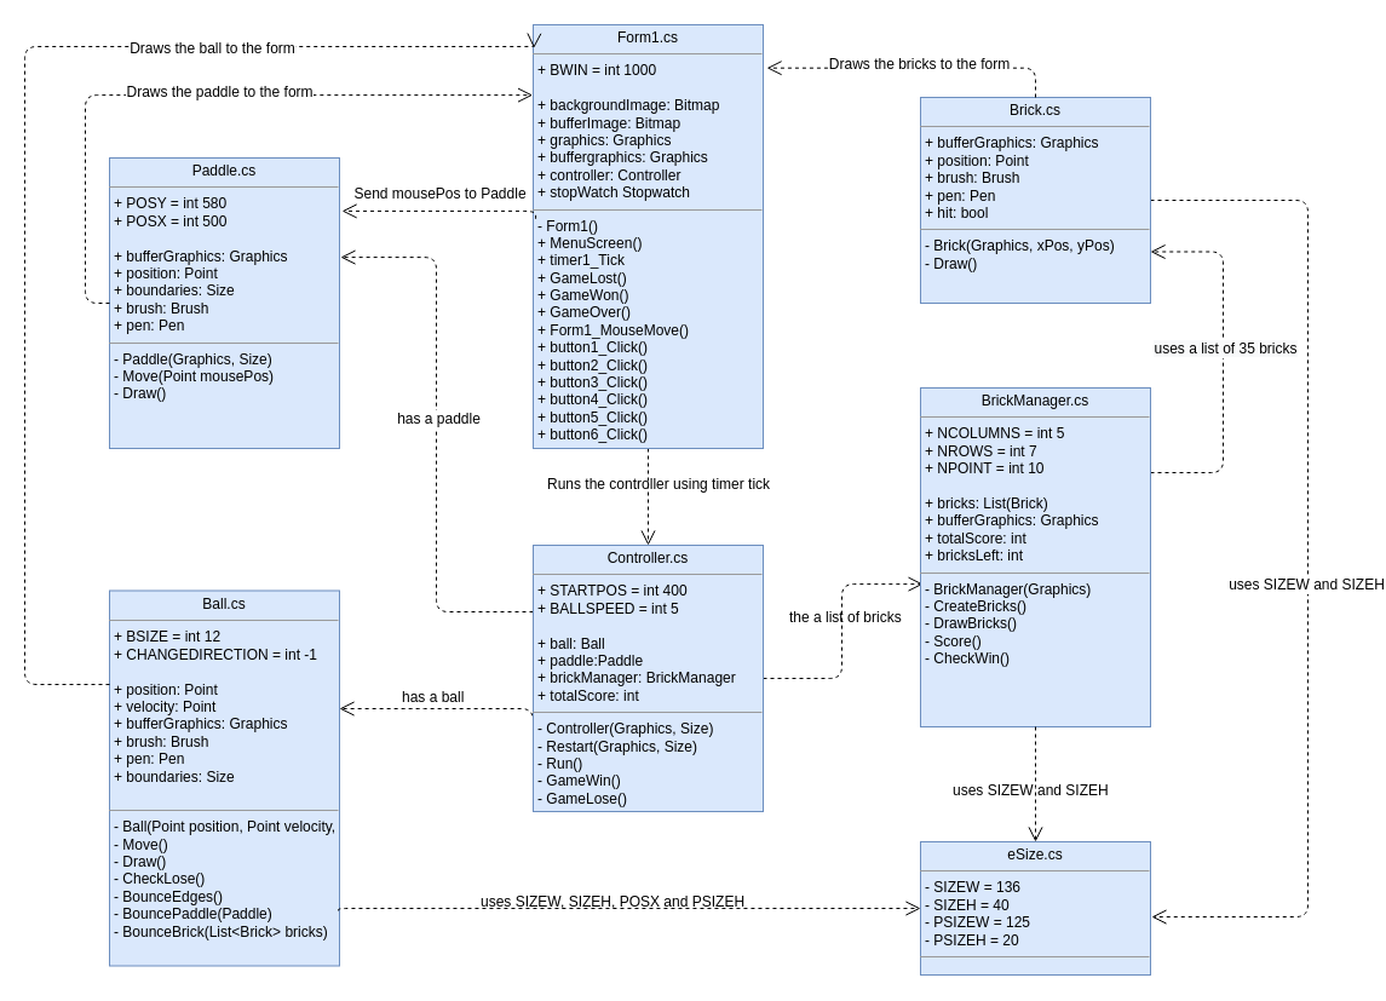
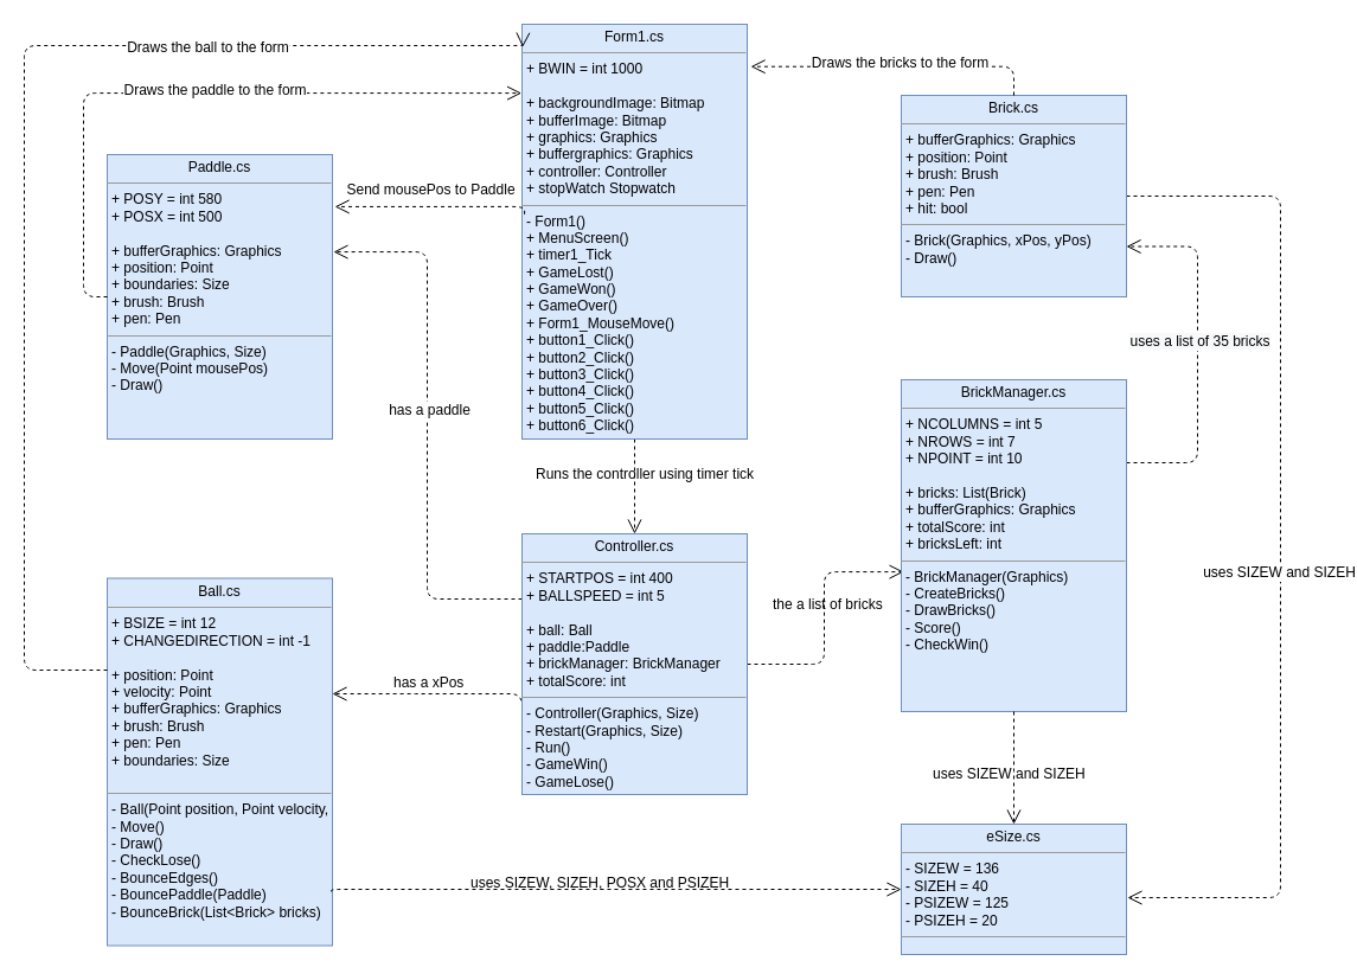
- <mxCell id="21" value="has a ball" style="text;html=1;resizable=0;points=[];autosize=1;align=left;verticalAlign=top;spacingTop=-4;" parent="1" vertex="1"><mxGeometry x="330" y="566" width="70" height="10" as="geometry" /></mxCell>
+ <mxCell id="21" value="has a xPos" style="text;html=1;resizable=0;points=[];autosize=1;align=left;verticalAlign=top;spacingTop=-4;" parent="1" vertex="1"><mxGeometry x="330" y="566" width="70" height="10" as="geometry" /></mxCell>
